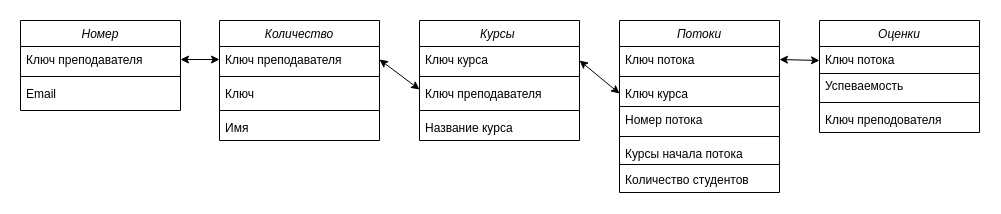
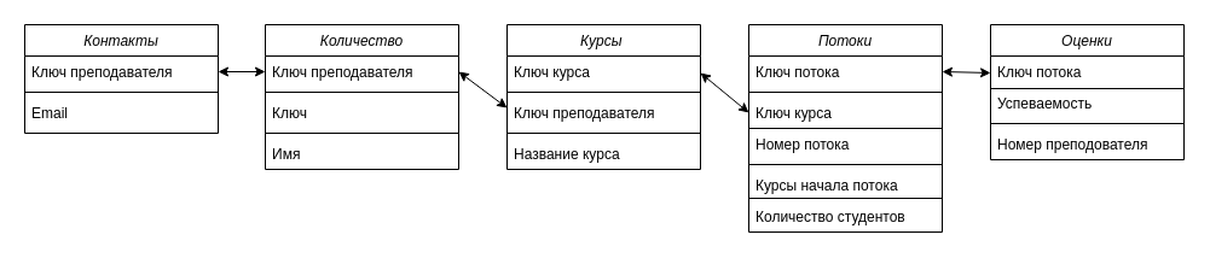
- <mxCell id="8" value="Номер" style="swimlane;fontStyle=2;align=center;verticalAlign=top;childLayout=stackLayout;horizontal=1;startSize=26;horizontalStack=0;resizeParent=1;resizeLast=0;collapsible=1;marginBottom=0;rounded=0;shadow=0;strokeWidth=1;" vertex="1" parent="1"><mxGeometry x="20" y="20" width="160" height="90" as="geometry"><mxRectangle x="200" y="110" width="160" height="26" as="alternateBounds" /></mxGeometry></mxCell>
+ <mxCell id="8" value="Контакты" style="swimlane;fontStyle=2;align=center;verticalAlign=top;childLayout=stackLayout;horizontal=1;startSize=26;horizontalStack=0;resizeParent=1;resizeLast=0;collapsible=1;marginBottom=0;rounded=0;shadow=0;strokeWidth=1;" vertex="1" parent="1"><mxGeometry x="20" y="20" width="160" height="90" as="geometry"><mxRectangle x="200" y="110" width="160" height="26" as="alternateBounds" /></mxGeometry></mxCell>
- <mxCell id="30" value="Ключ преподователя" style="text;align=left;verticalAlign=top;spacingLeft=4;spacingRight=4;overflow=hidden;rotatable=0;points=[[0,0.5],[1,0.5]];portConstraint=eastwest;" vertex="1" parent="26"><mxGeometry y="86" width="160" height="26" as="geometry" /></mxCell>
+ <mxCell id="30" value="Номер преподователя" style="text;align=left;verticalAlign=top;spacingLeft=4;spacingRight=4;overflow=hidden;rotatable=0;points=[[0,0.5],[1,0.5]];portConstraint=eastwest;" vertex="1" parent="26"><mxGeometry y="86" width="160" height="26" as="geometry" /></mxCell>
